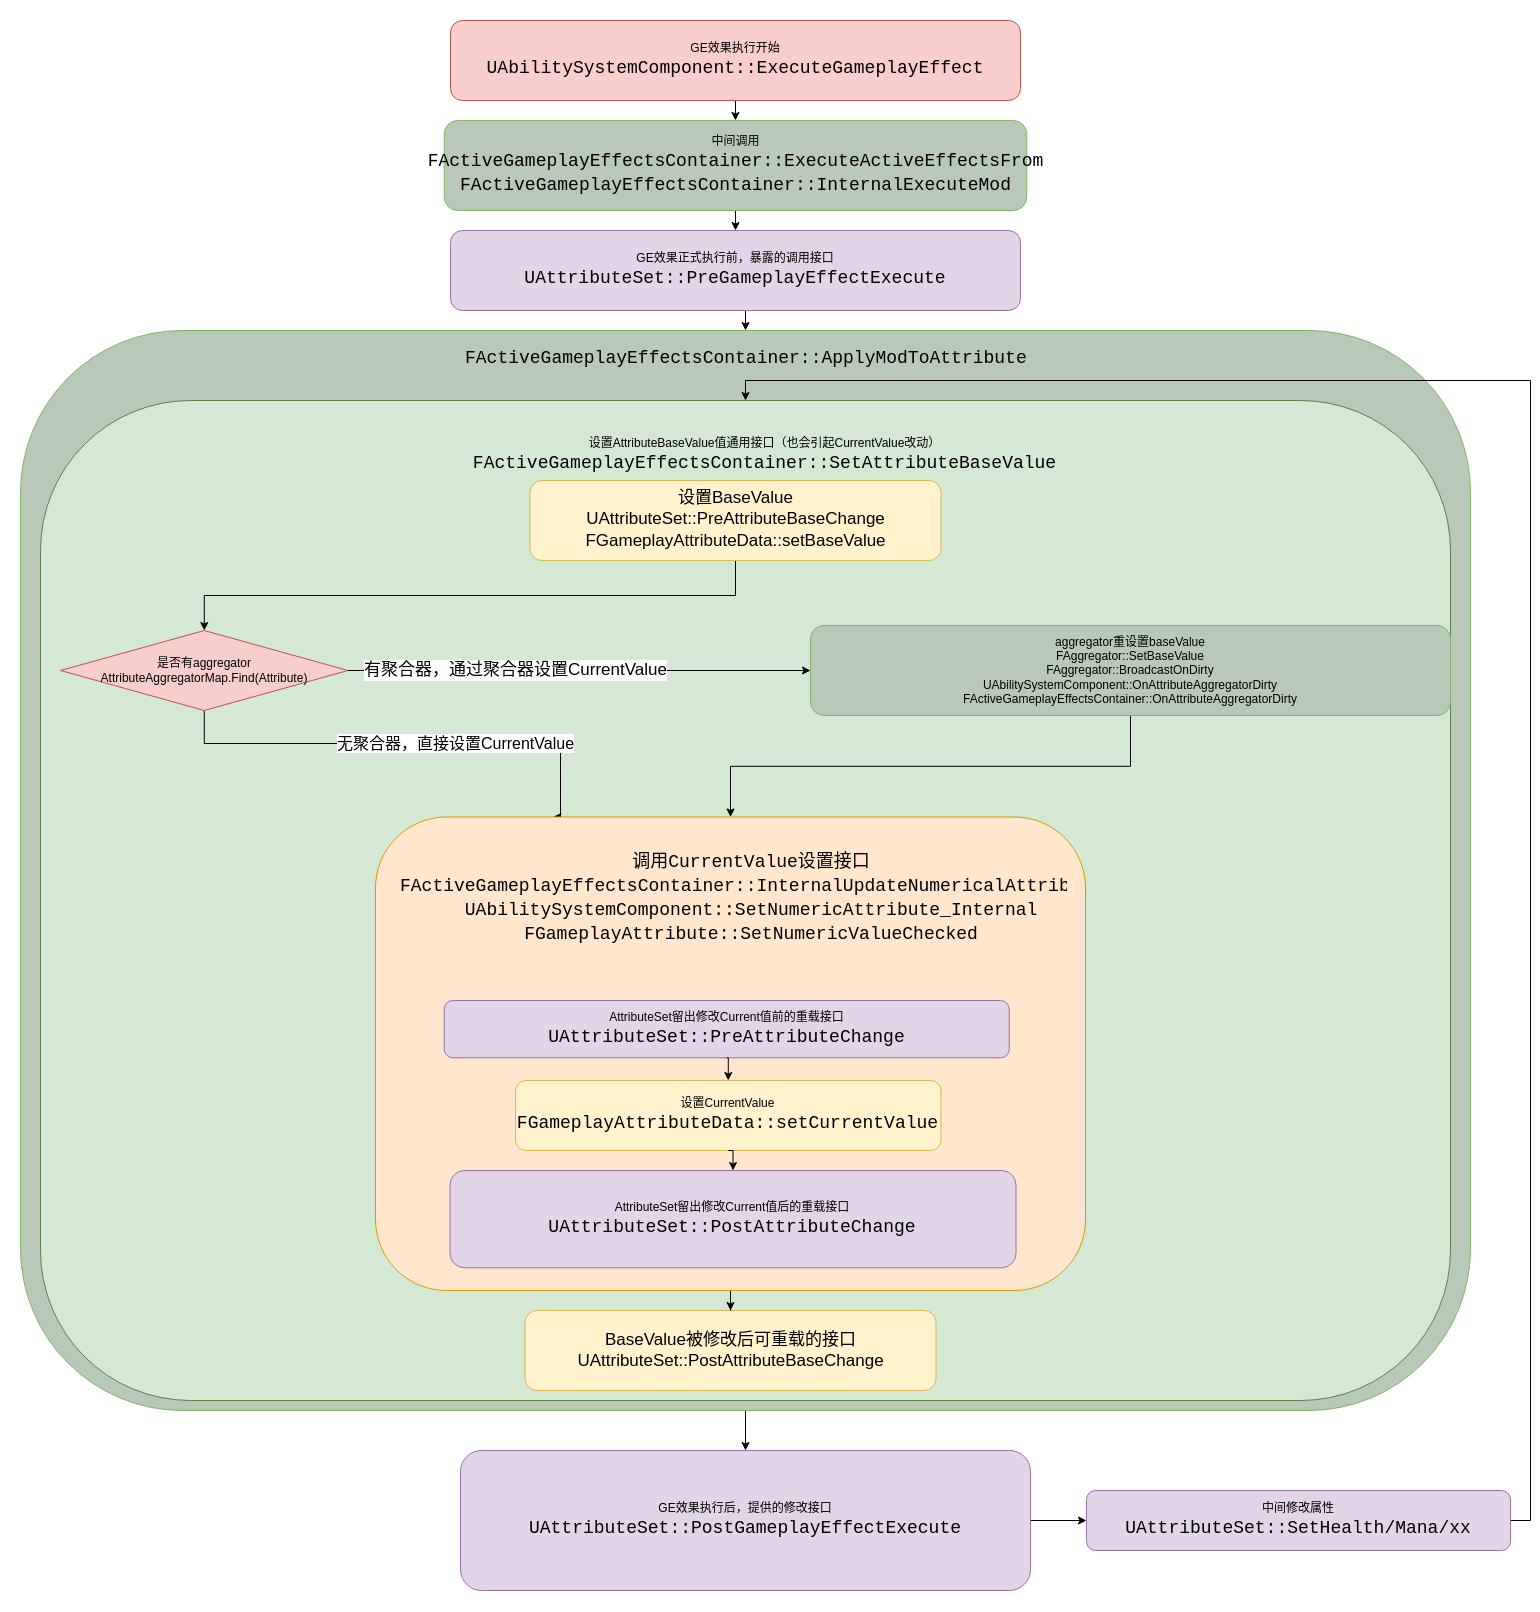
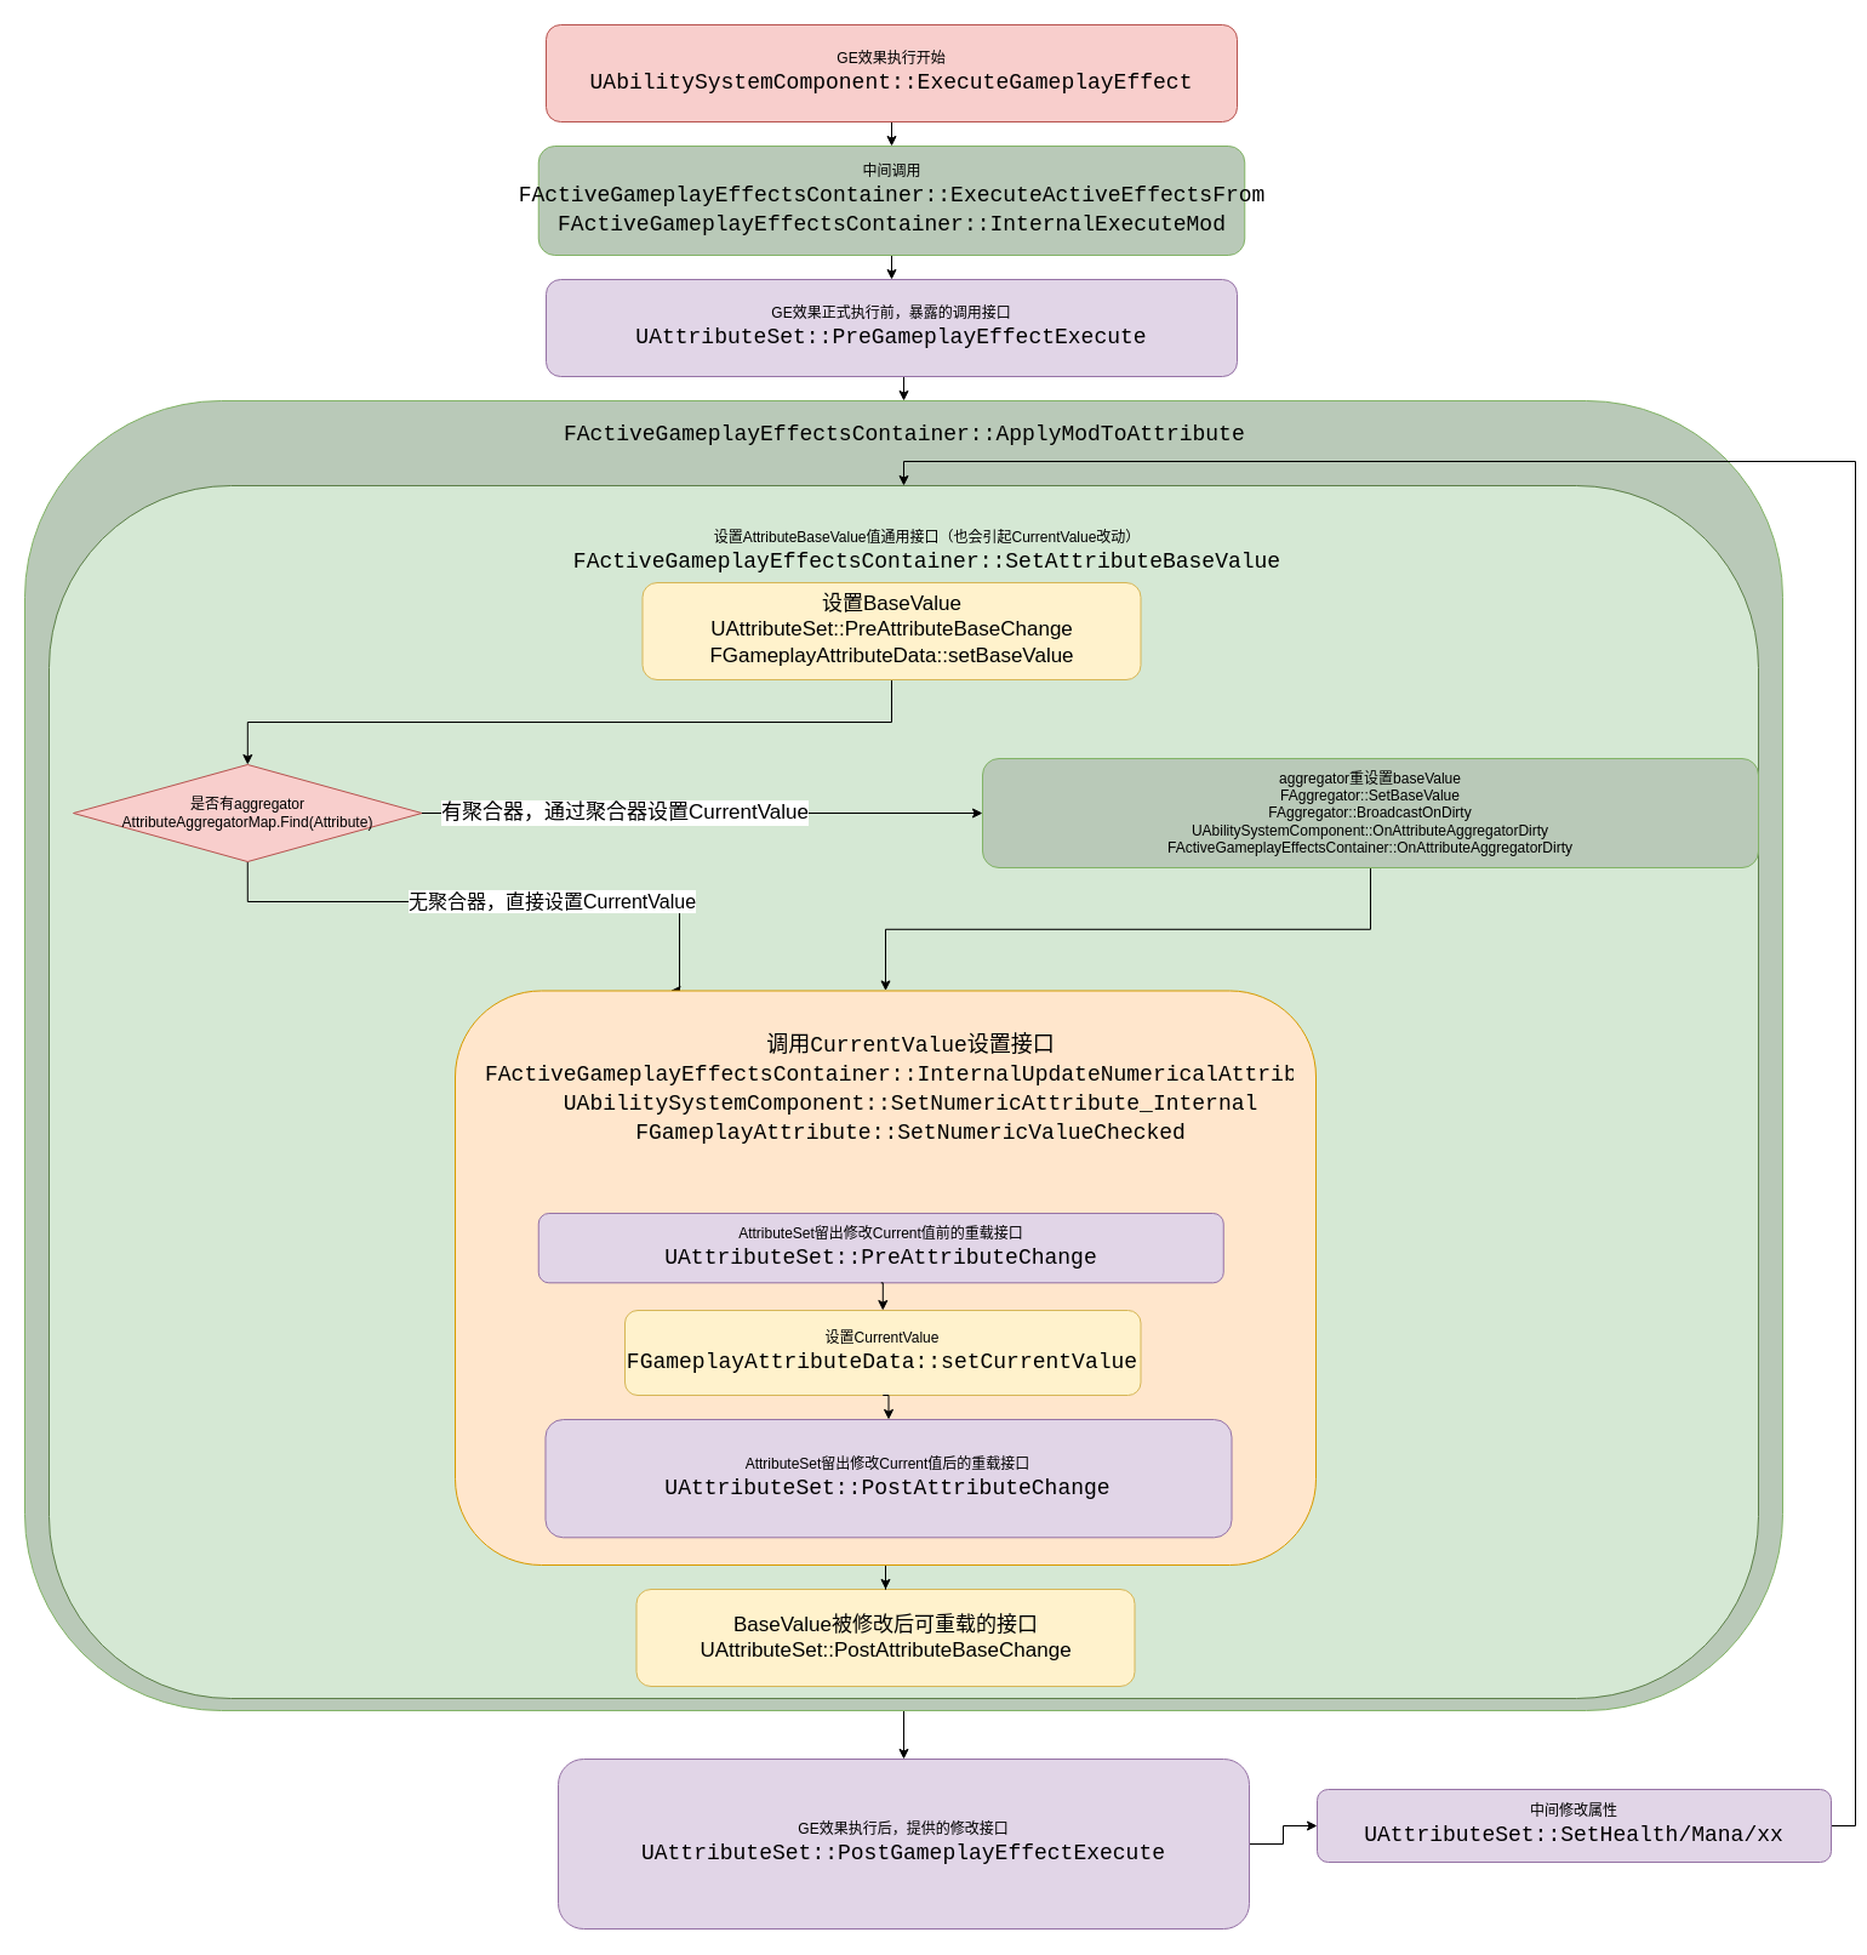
- <mxCell id="23" value="中间修改属性&lt;br style=&quot;border-color: var(--border-color);&quot;&gt;&lt;div style=&quot;border-color: var(--border-color); font-family: Consolas, &amp;quot;Courier New&amp;quot;, monospace; font-size: 18px; line-height: 24px;&quot;&gt;UAttributeSet::SetHealth/Mana/xx&lt;/div&gt;" style="rounded=1;whiteSpace=wrap;html=1;labelBackgroundColor=none;strokeColor=#9673a6;fillColor=#e1d5e7;" parent="1" vertex="1"><mxGeometry x="1086" y="1490" width="424" height="60" as="geometry" /></mxCell>
+ <mxCell id="23" value="中间修改属性&lt;br style=&quot;border-color: var(--border-color);&quot;&gt;&lt;div style=&quot;border-color: var(--border-color); font-family: Consolas, &amp;quot;Courier New&amp;quot;, monospace; font-size: 18px; line-height: 24px;&quot;&gt;UAttributeSet::SetHealth/Mana/xx&lt;/div&gt;" style="rounded=1;whiteSpace=wrap;html=1;labelBackgroundColor=none;strokeColor=#9673a6;fillColor=#e1d5e7;" parent="1" vertex="1"><mxGeometry x="1086" y="1475" width="424" height="60" as="geometry" /></mxCell>
